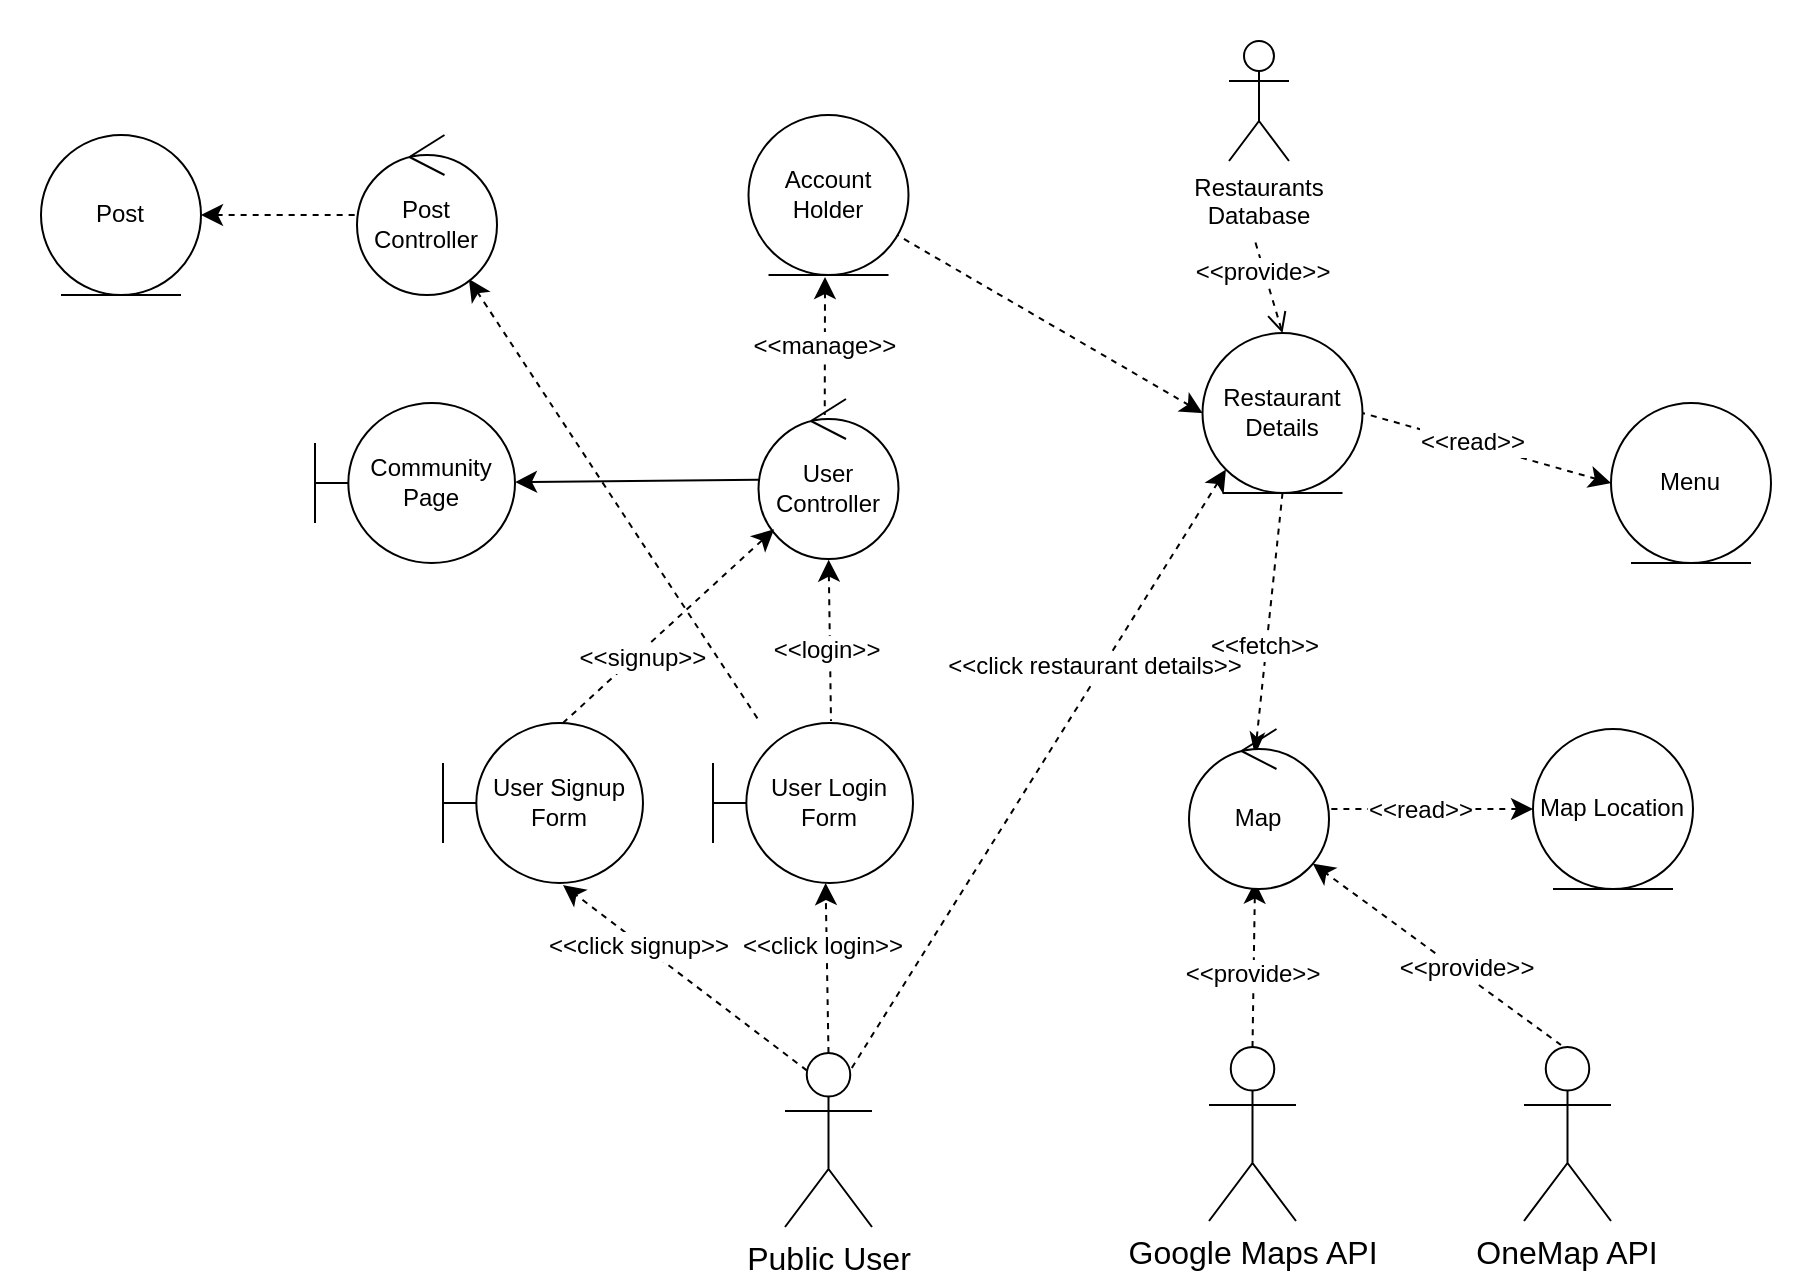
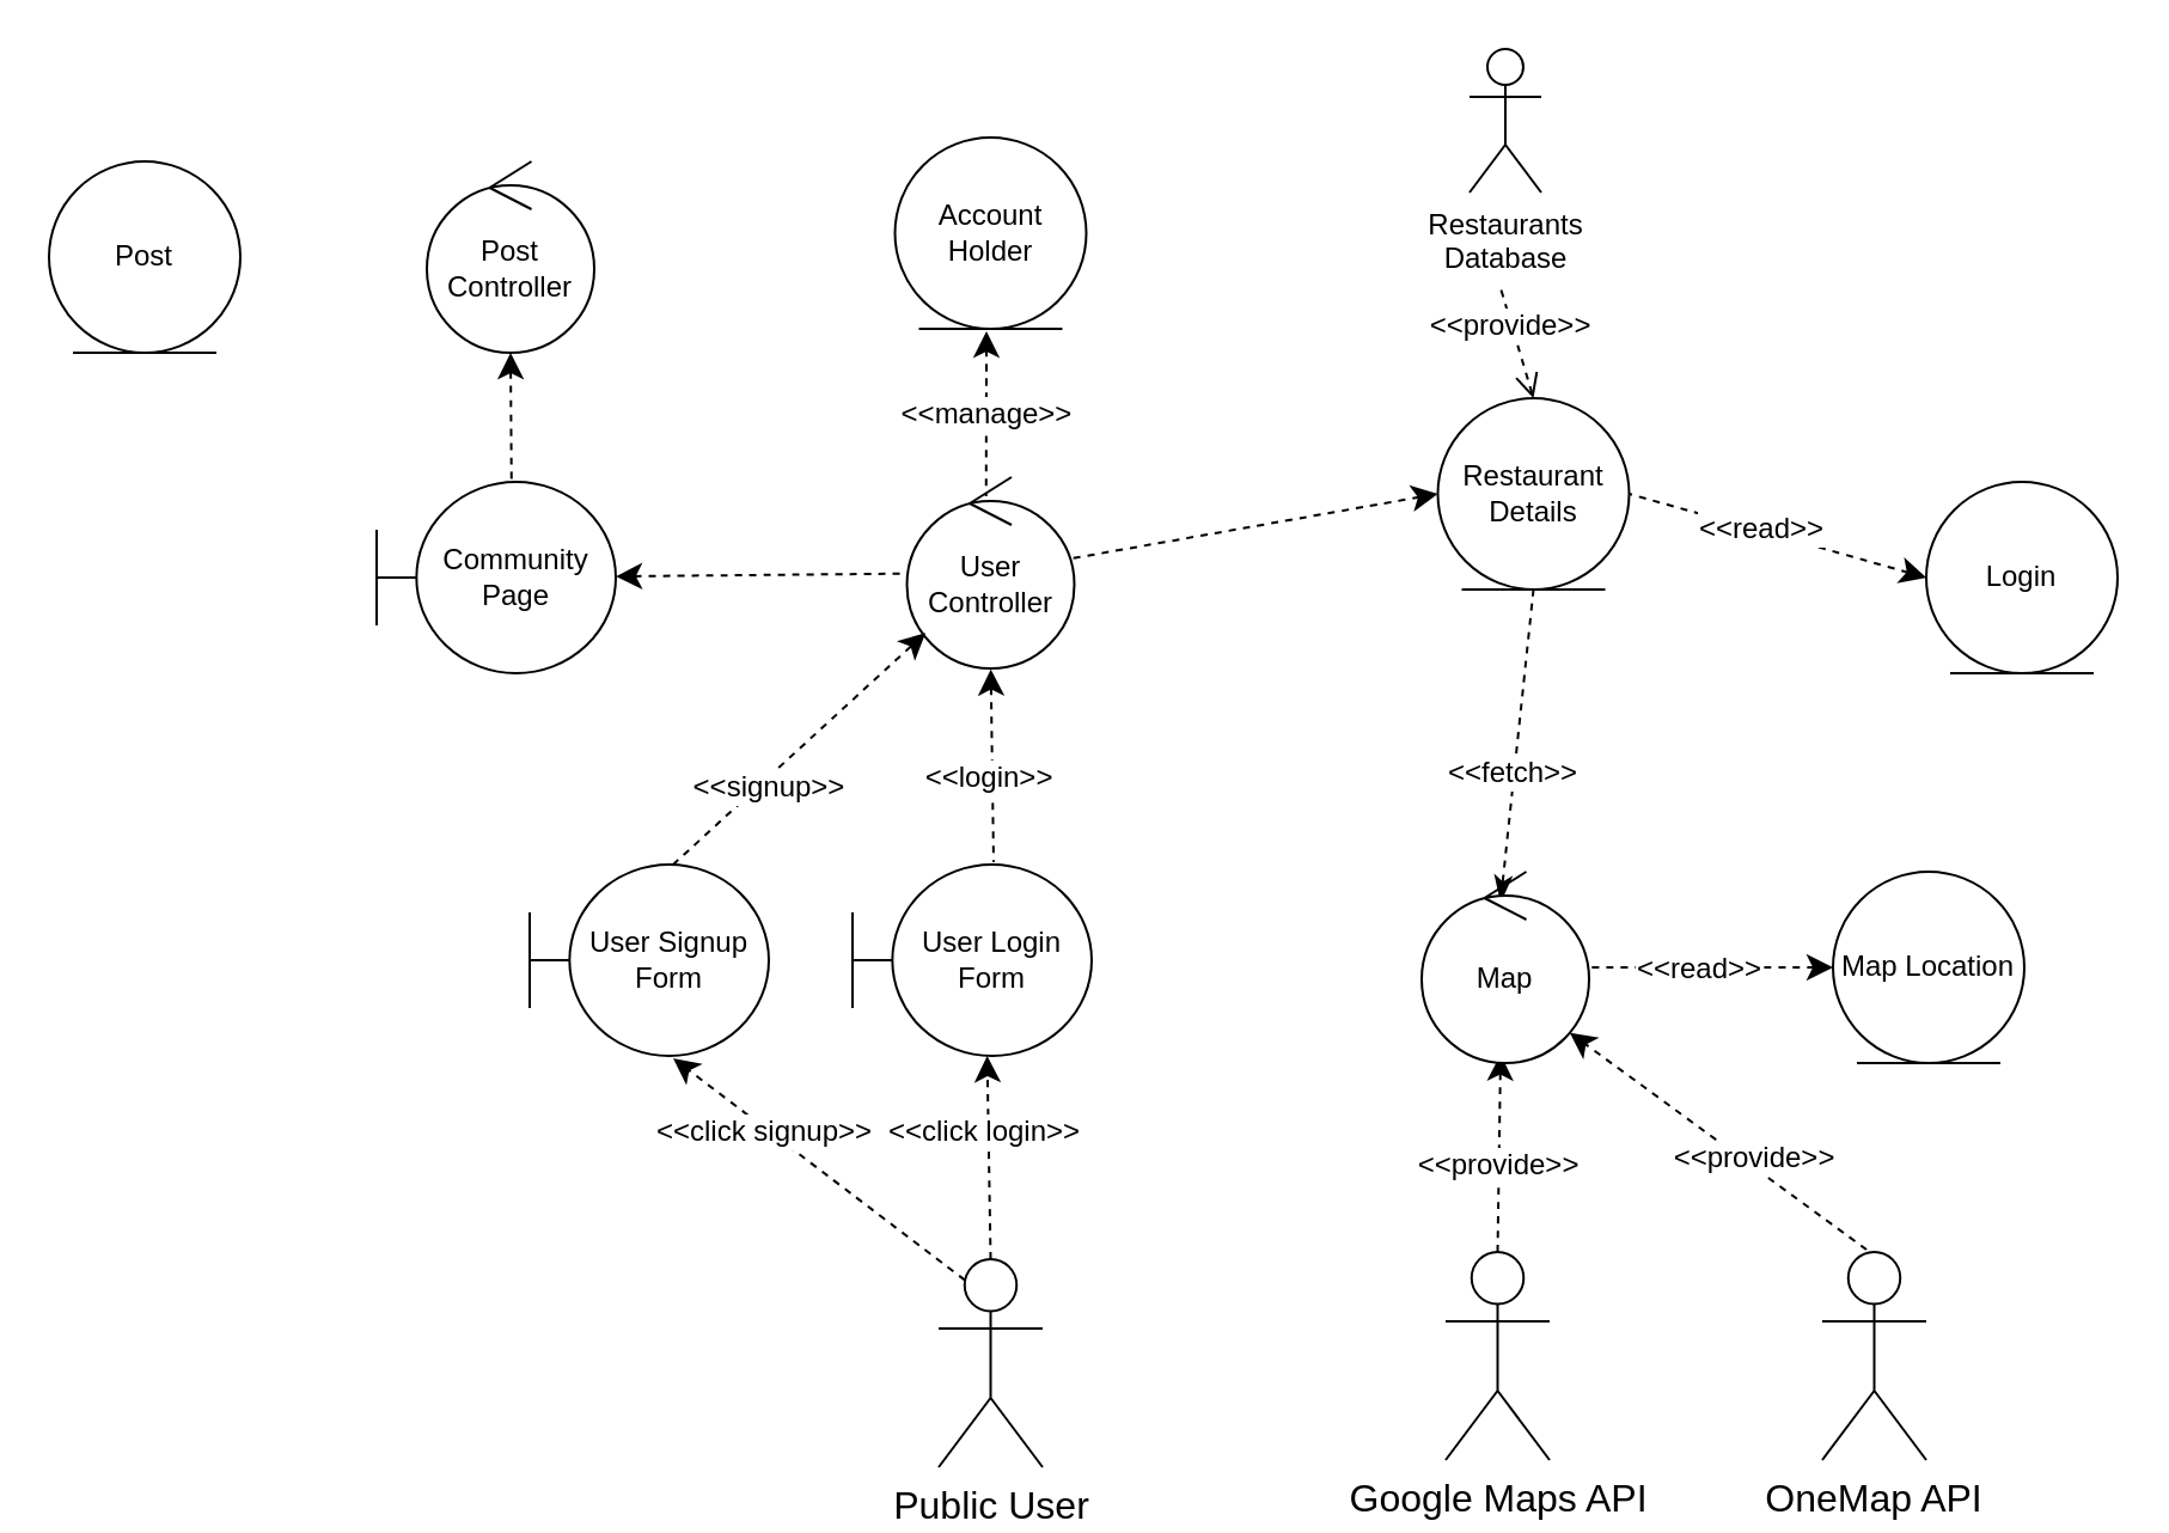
- <mxCell id="40" style="edgeStyle=none;curved=1;rounded=0;orthogonalLoop=1;jettySize=auto;html=1;dashed=1;fontSize=12;startArrow=classic;startFill=1;endArrow=none;endFill=0;startSize=8;endSize=8;" parent="1" source="41" target="39" edge="1"><mxGeometry relative="1" as="geometry" /></mxCell>
- <mxCell id="17" style="edgeStyle=none;curved=1;rounded=0;orthogonalLoop=1;jettySize=auto;html=1;dashed=1;fontSize=12;startSize=8;endSize=8;startArrow=classic;startFill=1;endArrow=none;endFill=0;exitX=0;exitY=0.5;exitDx=0;exitDy=0;" parent="1" source="13" target="21" edge="1"><mxGeometry relative="1" as="geometry"><mxPoint x="584" y="247" as="sourcePoint" /><mxPoint x="456" y="247" as="targetPoint" /></mxGeometry></mxCell>
+ <mxCell id="17" style="edgeStyle=none;curved=1;rounded=0;orthogonalLoop=1;jettySize=auto;html=1;dashed=1;fontSize=12;startSize=8;endSize=8;startArrow=classic;startFill=1;endArrow=none;endFill=0;exitX=0;exitY=0.5;exitDx=0;exitDy=0;" parent="1" source="13" target="14" edge="1"><mxGeometry relative="1" as="geometry"><mxPoint x="584" y="247" as="sourcePoint" /><mxPoint x="456" y="247" as="targetPoint" /></mxGeometry></mxCell>
- <mxCell id="36" style="edgeStyle=none;curved=1;rounded=0;orthogonalLoop=1;jettySize=auto;html=1;dashed=0;fontSize=12;startArrow=classic;startFill=1;endArrow=none;endFill=0;startSize=8;endSize=8;" parent="1" source="37" target="14" edge="1"><mxGeometry relative="1" as="geometry" /></mxCell>
+ <mxCell id="36" style="edgeStyle=none;curved=1;rounded=0;orthogonalLoop=1;jettySize=auto;html=1;dashed=1;fontSize=12;startArrow=classic;startFill=1;endArrow=none;endFill=0;startSize=8;endSize=8;" parent="1" source="37" target="14" edge="1"><mxGeometry relative="1" as="geometry" /></mxCell>
- <mxCell id="18" value="Menu" style="ellipse;shape=umlEntity;whiteSpace=wrap;html=1;fontSize=12;" parent="1" vertex="1"><mxGeometry x="805" y="201" width="80" height="80" as="geometry" /></mxCell>
+ <mxCell id="18" value="Login" style="ellipse;shape=umlEntity;whiteSpace=wrap;html=1;fontSize=12;" parent="1" vertex="1"><mxGeometry x="805" y="201" width="80" height="80" as="geometry" /></mxCell>
- <mxCell id="38" style="edgeStyle=none;curved=1;rounded=0;orthogonalLoop=1;jettySize=auto;html=1;dashed=1;fontSize=12;startArrow=classic;startFill=1;endArrow=none;endFill=0;startSize=8;endSize=8;" parent="1" source="39" target="3" edge="1"><mxGeometry relative="1" as="geometry" /></mxCell>
+ <mxCell id="38" style="edgeStyle=none;curved=1;rounded=0;orthogonalLoop=1;jettySize=auto;html=1;entryX=0.564;entryY=0.007;entryDx=0;entryDy=0;entryPerimeter=0;dashed=1;fontSize=12;startArrow=classic;startFill=1;endArrow=none;endFill=0;startSize=8;endSize=8;" parent="1" source="39" target="37" edge="1"><mxGeometry relative="1" as="geometry" /></mxCell>
- <mxCell id="11" style="edgeStyle=none;curved=1;rounded=0;orthogonalLoop=1;jettySize=auto;html=1;exitX=0;exitY=1;exitDx=0;exitDy=0;fontSize=12;startSize=8;endSize=8;endArrow=none;endFill=0;startArrow=classic;startFill=1;dashed=1;entryX=0.75;entryY=0.1;entryDx=0;entryDy=0;entryPerimeter=0;" parent="1" source="13" target="2" edge="1"><mxGeometry relative="1" as="geometry"><mxPoint x="456" y="398" as="targetPoint" /></mxGeometry></mxCell>
- <mxCell id="12" value="&amp;lt;&amp;lt;click restaurant details&amp;gt;&amp;gt;" style="edgeLabel;html=1;align=center;verticalAlign=middle;resizable=0;points=[];fontSize=12;" parent="11" vertex="1" connectable="0"><mxGeometry x="-0.332" y="-4" relative="1" as="geometry"><mxPoint as="offset" /></mxGeometry></mxCell>
